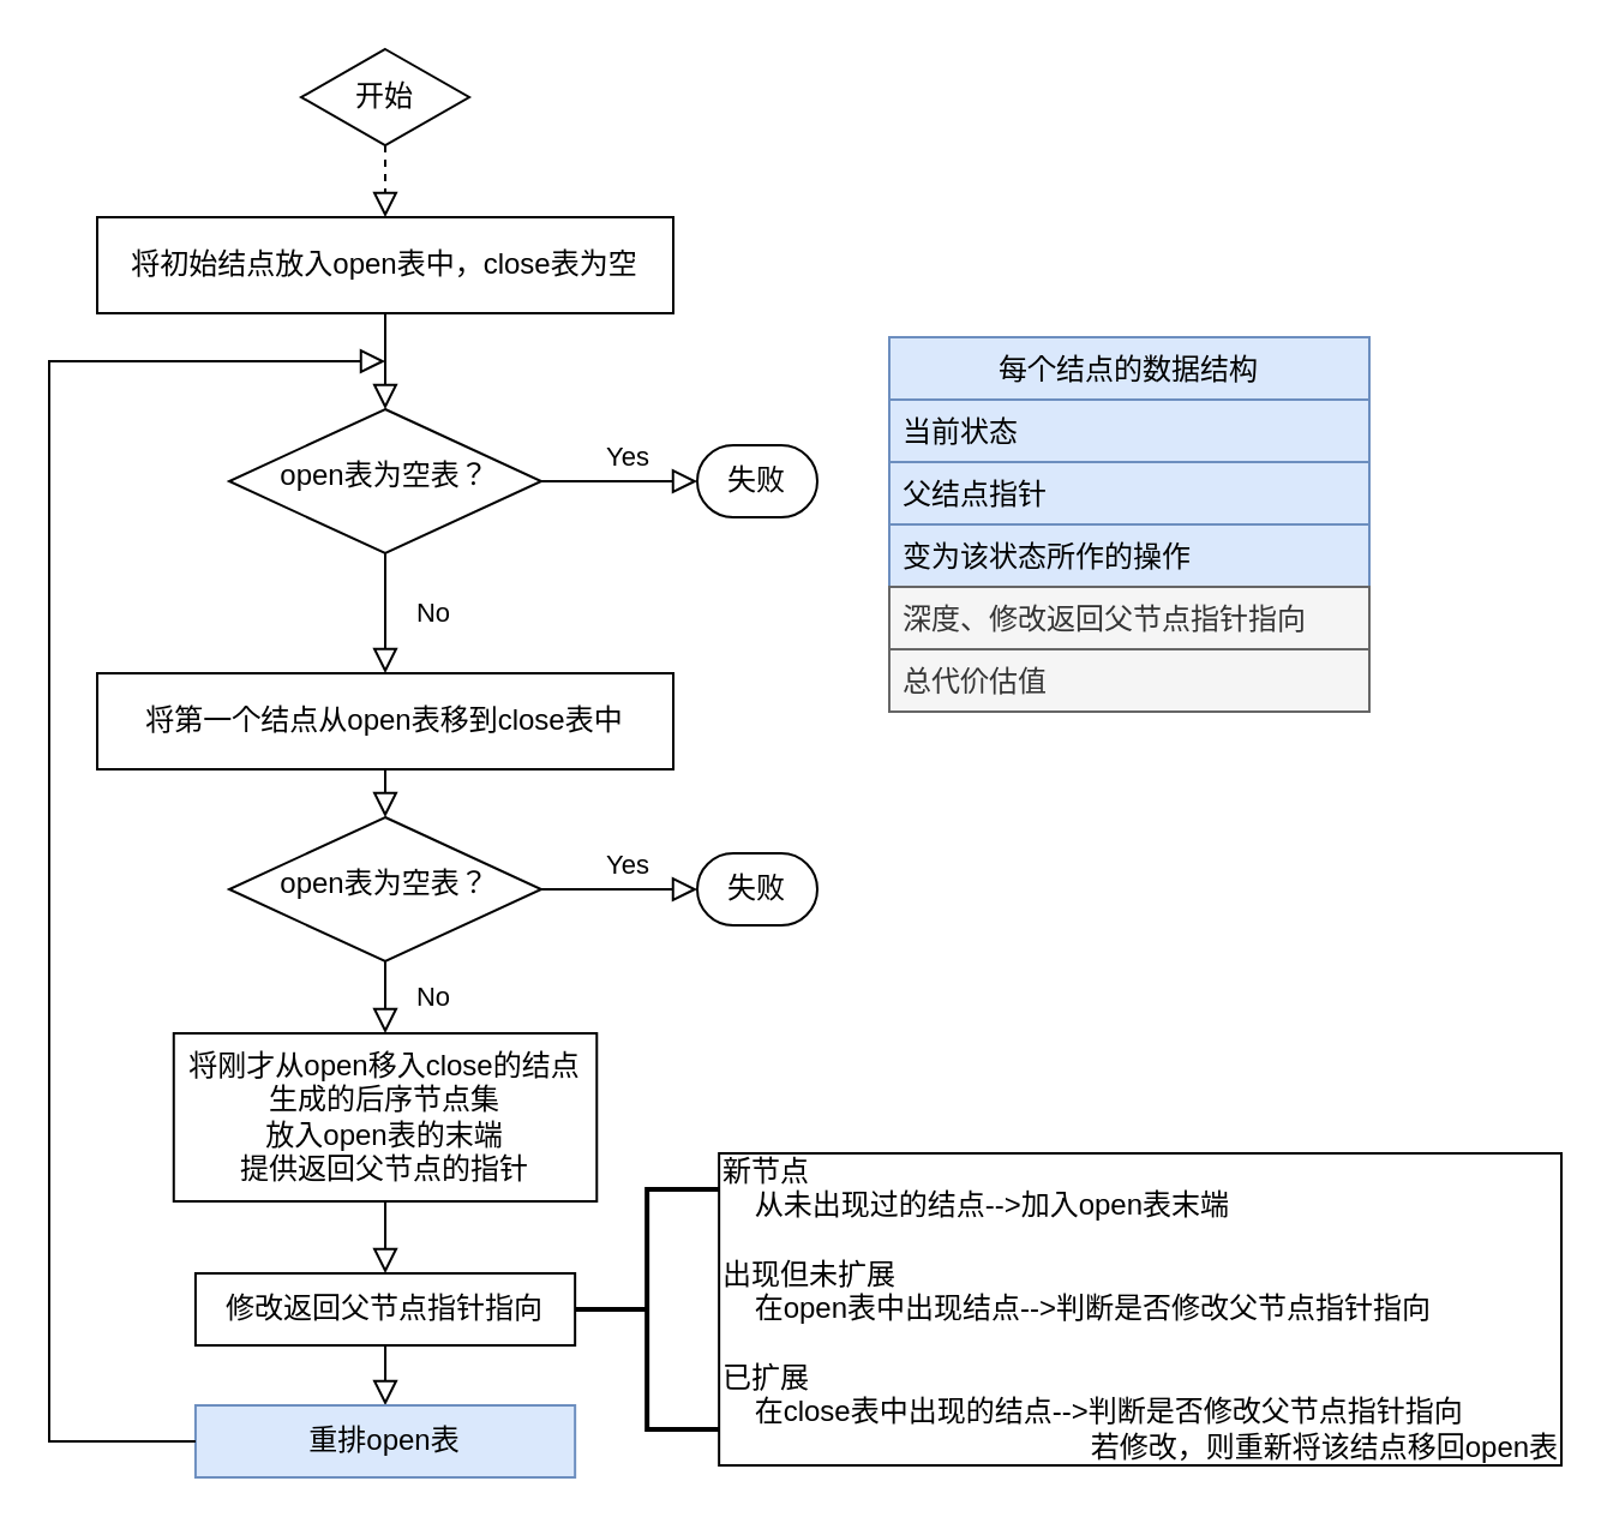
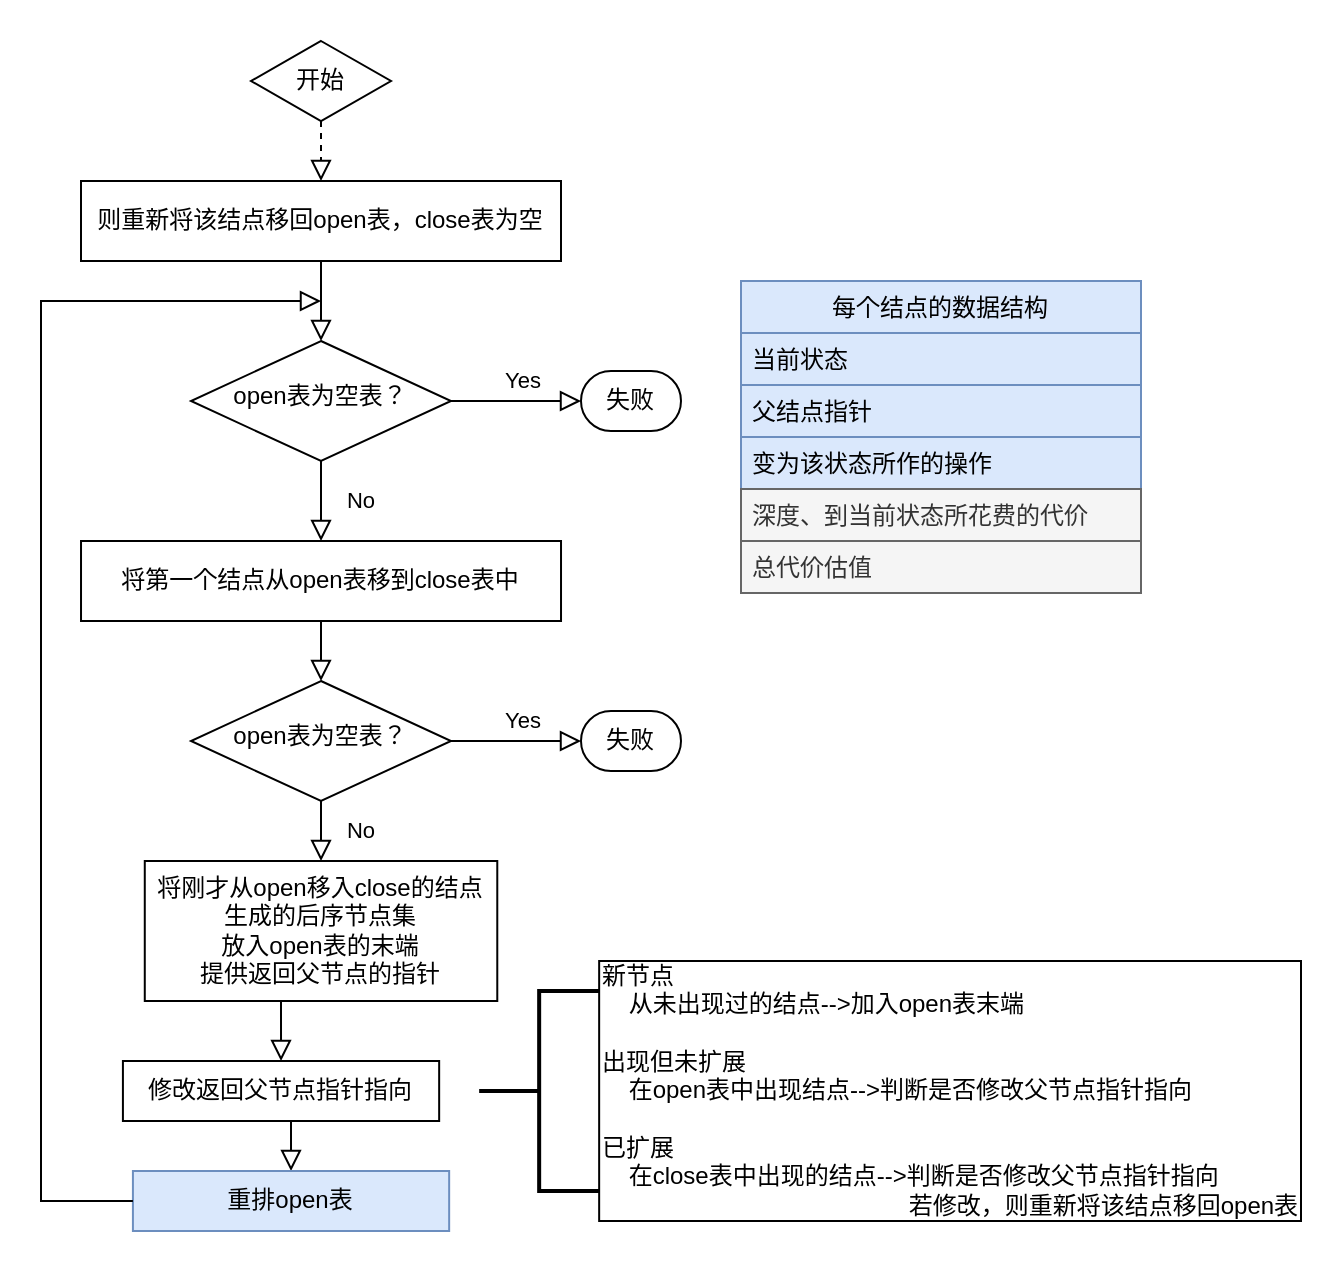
- <mxCell id="3" value="将初始结点放入open表中，close表为空" style="rounded=1;whiteSpace=wrap;html=1;fontSize=12;glass=0;strokeWidth=1;shadow=0;arcSize=0;" parent="1" vertex="1"><mxGeometry x="40" y="90" width="240" height="40" as="geometry" /></mxCell>
+ <mxCell id="3" value="则重新将该结点移回open表，close表为空" style="rounded=1;whiteSpace=wrap;html=1;fontSize=12;glass=0;strokeWidth=1;shadow=0;arcSize=0;" parent="1" vertex="1"><mxGeometry x="40" y="90" width="240" height="40" as="geometry" /></mxCell>
- <mxCell id="28" value="深度、修改返回父节点指针指向" style="text;strokeColor=#666666;fillColor=#f5f5f5;align=left;verticalAlign=top;spacingLeft=4;spacingRight=4;overflow=hidden;rotatable=0;points=[[0,0.5],[1,0.5]];portConstraint=eastwest;fontColor=#333333;" parent="24" vertex="1"><mxGeometry y="104" width="200" height="26" as="geometry" /></mxCell>
+ <mxCell id="28" value="深度、到当前状态所花费的代价" style="text;strokeColor=#666666;fillColor=#f5f5f5;align=left;verticalAlign=top;spacingLeft=4;spacingRight=4;overflow=hidden;rotatable=0;points=[[0,0.5],[1,0.5]];portConstraint=eastwest;fontColor=#333333;" parent="24" vertex="1"><mxGeometry y="104" width="200" height="26" as="geometry" /></mxCell>
- <mxCell id="10" value="将第一个结点从open表移到close表中" style="rounded=1;whiteSpace=wrap;html=1;fontSize=12;glass=0;strokeWidth=1;shadow=0;arcSize=0;" parent="1" vertex="1"><mxGeometry x="40.01" y="280" width="240" height="40" as="geometry" /></mxCell>
+ <mxCell id="10" value="将第一个结点从open表移到close表中" style="rounded=1;whiteSpace=wrap;html=1;fontSize=12;glass=0;strokeWidth=1;shadow=0;arcSize=0;" parent="1" vertex="1"><mxGeometry x="40.01" y="270" width="240" height="40" as="geometry" /></mxCell>
- <mxCell id="18" value="修改返回父节点指针指向" style="rounded=1;whiteSpace=wrap;html=1;fontSize=12;glass=0;strokeWidth=1;shadow=0;arcSize=0;" parent="1" vertex="1"><mxGeometry x="80.96" y="530" width="158.12" height="30" as="geometry" /></mxCell>
+ <mxCell id="18" value="修改返回父节点指针指向" style="rounded=1;whiteSpace=wrap;html=1;fontSize=12;glass=0;strokeWidth=1;shadow=0;arcSize=0;" parent="1" vertex="1"><mxGeometry x="60.96" y="530" width="158.12" height="30" as="geometry" /></mxCell>
- <mxCell id="20" value="重排open表" style="rounded=1;whiteSpace=wrap;html=1;fontSize=12;glass=0;strokeWidth=1;shadow=0;arcSize=0;fillColor=#dae8fc;strokeColor=#6c8ebf;" parent="1" vertex="1"><mxGeometry x="80.96" y="585" width="158.12" height="30" as="geometry" /></mxCell>
+ <mxCell id="20" value="重排open表" style="rounded=1;whiteSpace=wrap;html=1;fontSize=12;glass=0;strokeWidth=1;shadow=0;arcSize=0;fillColor=#dae8fc;strokeColor=#6c8ebf;" parent="1" vertex="1"><mxGeometry x="65.96" y="585" width="158.12" height="30" as="geometry" /></mxCell>
